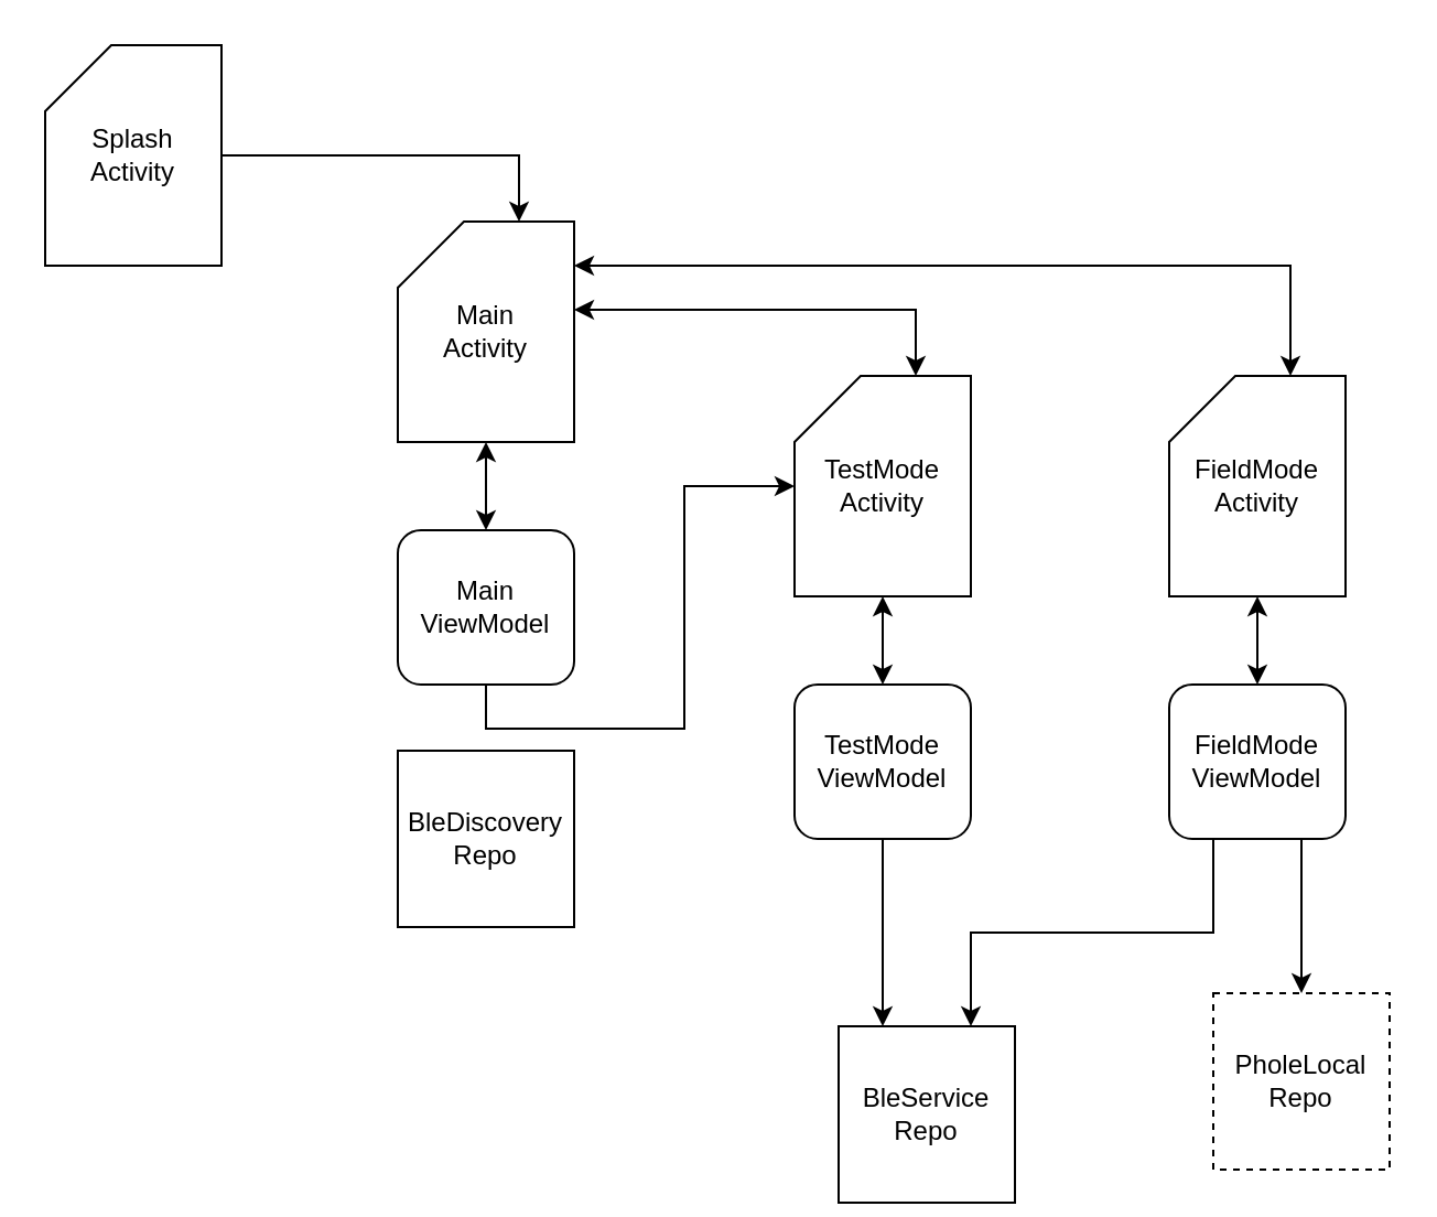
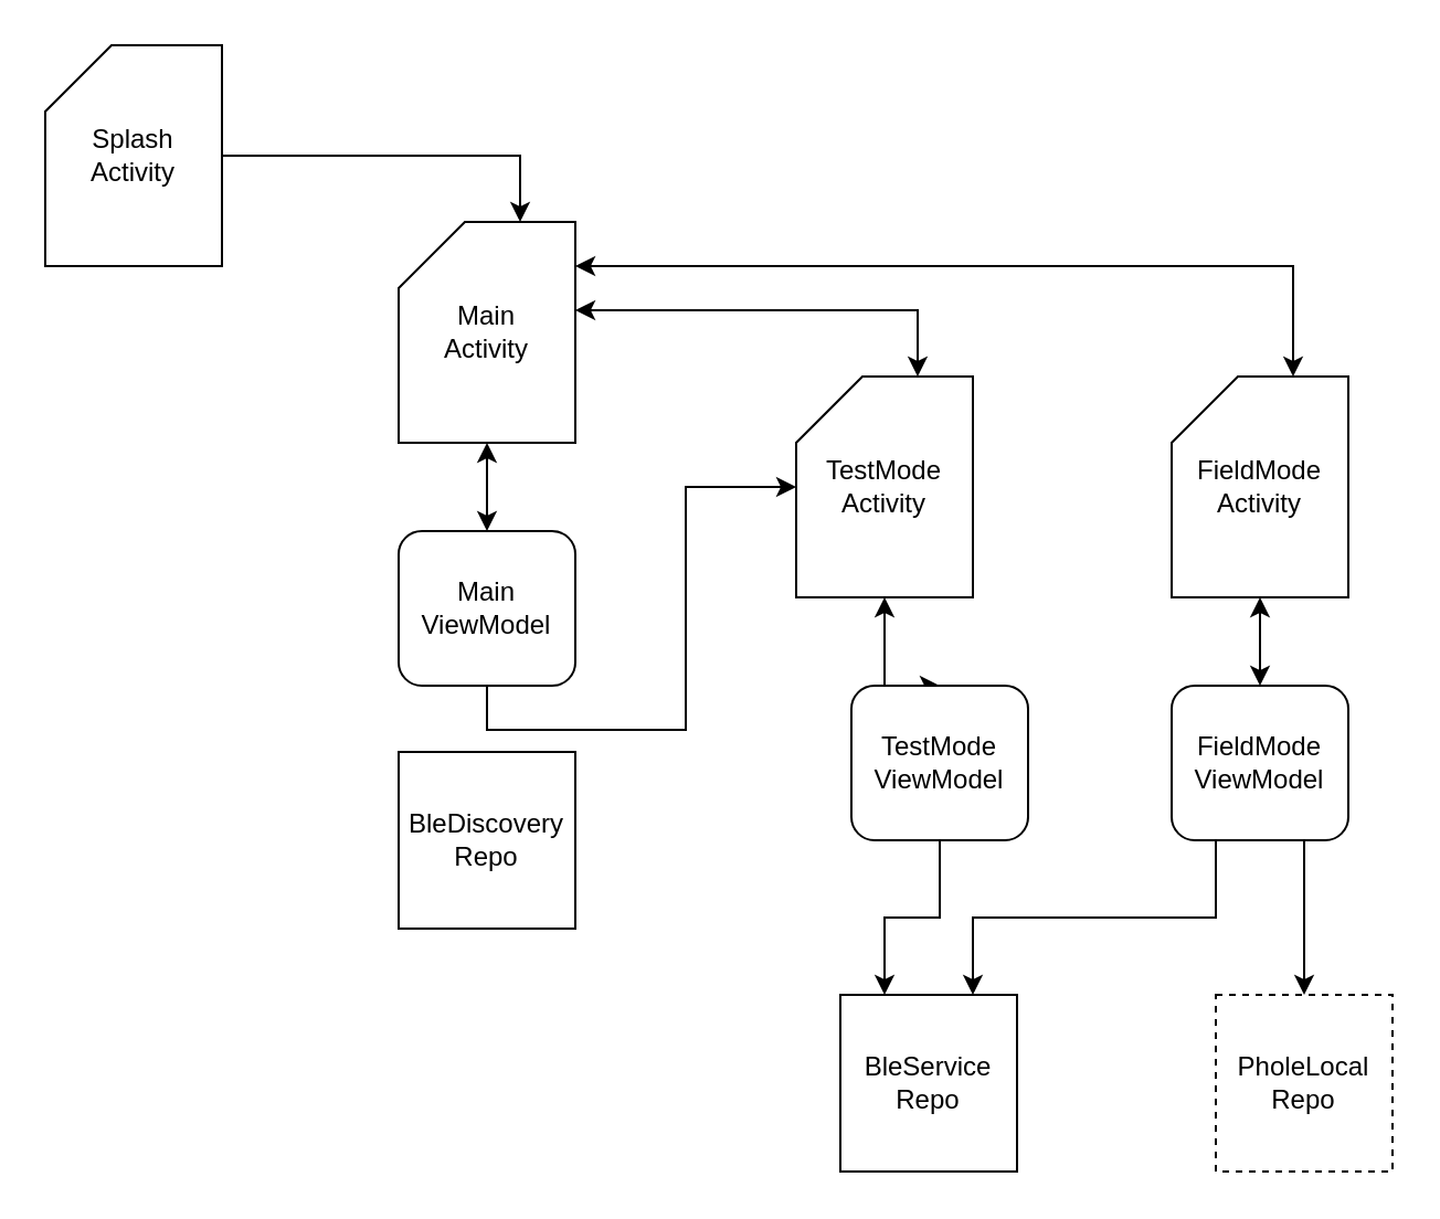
- <mxCell id="15" value="TestMode&lt;div&gt;ViewModel&lt;/div&gt;" style="rounded=1;whiteSpace=wrap;html=1;" parent="1" vertex="1"><mxGeometry x="360" y="310" width="80" height="70" as="geometry" /></mxCell>
+ <mxCell id="15" value="TestMode&lt;div&gt;ViewModel&lt;/div&gt;" style="rounded=1;whiteSpace=wrap;html=1;" parent="1" vertex="1"><mxGeometry x="385" y="310" width="80" height="70" as="geometry" /></mxCell>
- <mxCell id="20" value="BleService&lt;div&gt;Repo&lt;/div&gt;" style="rounded=0;whiteSpace=wrap;html=1;" parent="1" vertex="1"><mxGeometry x="380" y="465" width="80" height="80" as="geometry" /></mxCell>
+ <mxCell id="20" value="BleService&lt;div&gt;Repo&lt;/div&gt;" style="rounded=0;whiteSpace=wrap;html=1;" parent="1" vertex="1"><mxGeometry x="380" y="450" width="80" height="80" as="geometry" /></mxCell>
